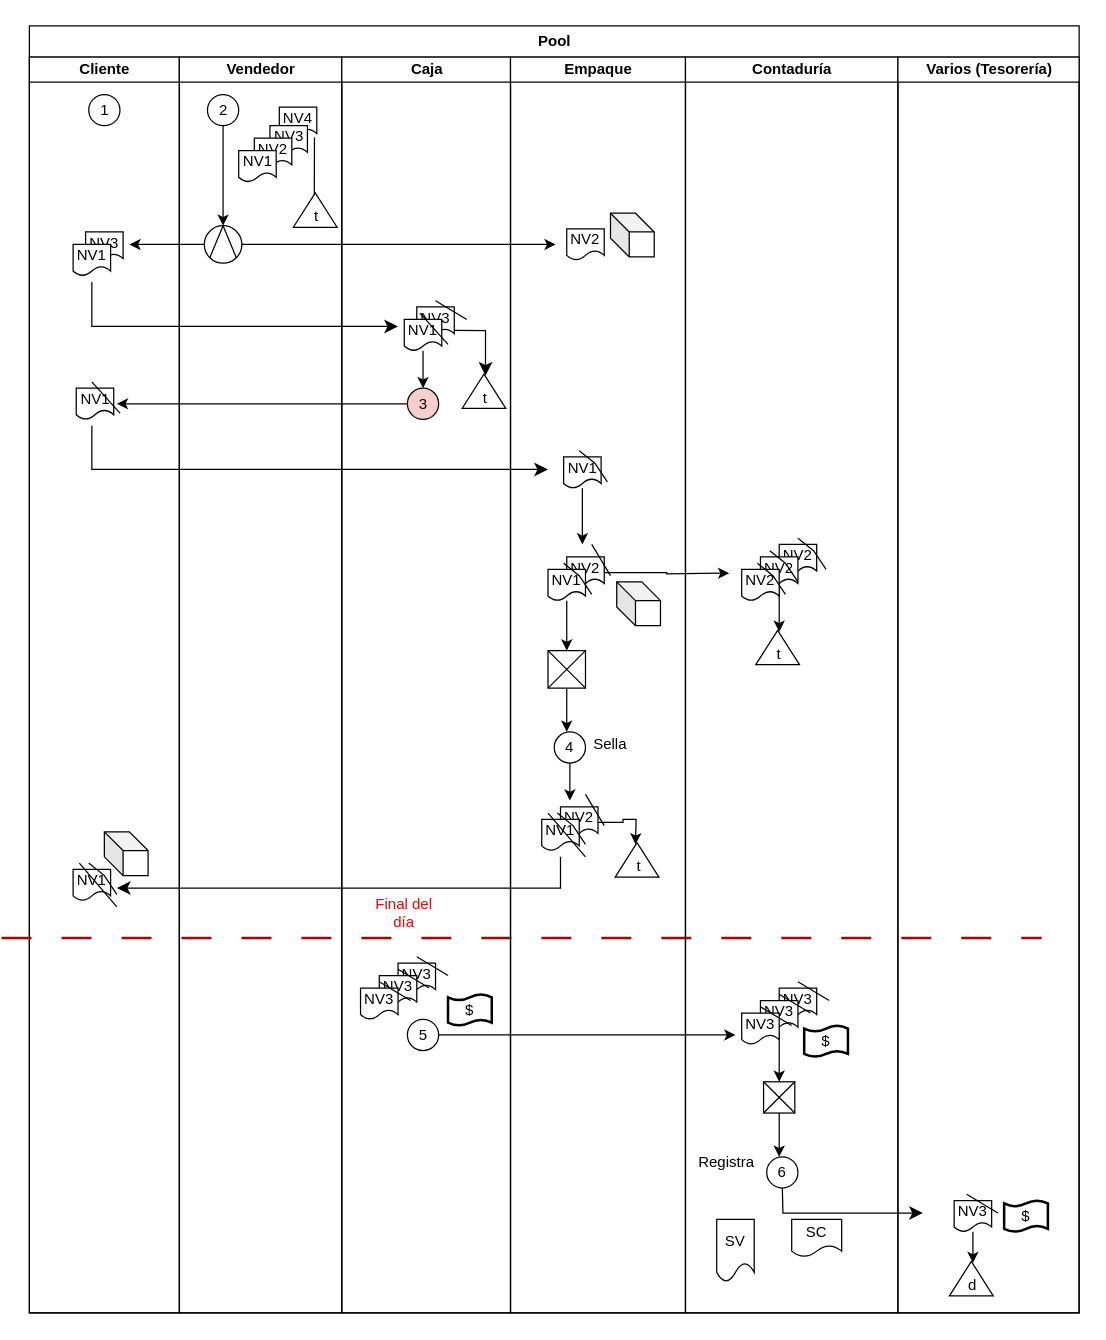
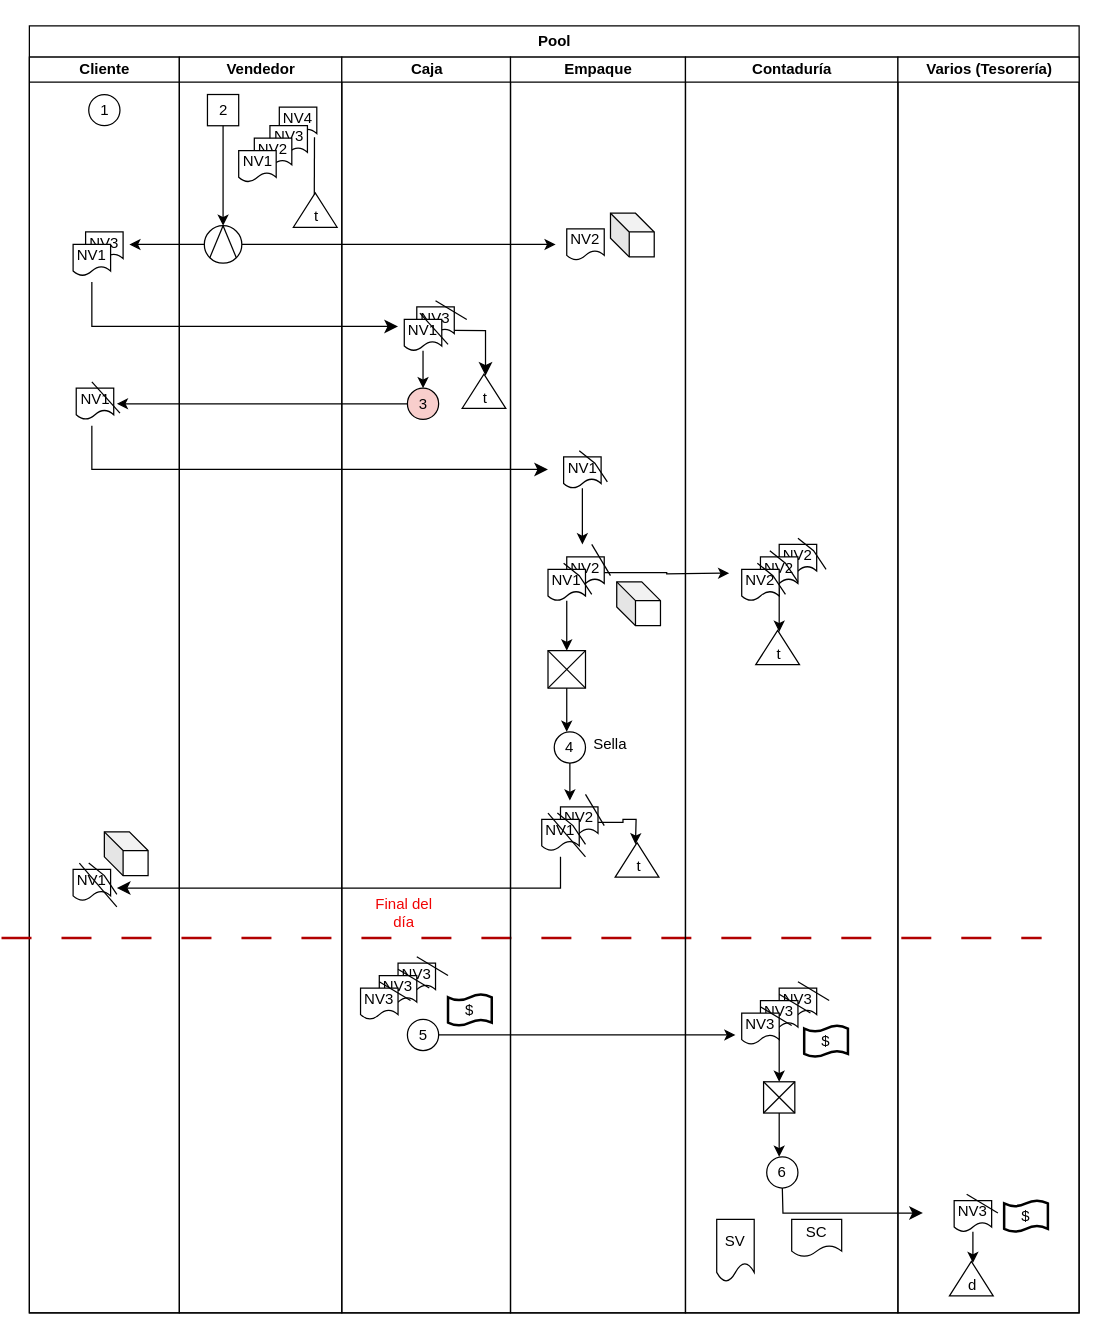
- <mxCell id="14" value="2" style="ellipse;whiteSpace=wrap;html=1;aspect=fixed;" vertex="1" parent="13"><mxGeometry x="22.5" y="30" width="25" height="25" as="geometry" /></mxCell>
+ <mxCell id="14" value="2" style="whiteSpace=wrap;html=1;aspect=fixed;rounded=0;" vertex="1" parent="13"><mxGeometry x="22.5" y="30" width="25" height="25" as="geometry" /></mxCell>
- <mxCell id="97" value="Registra" style="text;html=1;strokeColor=none;fillColor=none;align=center;verticalAlign=middle;whiteSpace=wrap;rounded=0;" vertex="1" parent="74"><mxGeometry x="2.5" y="870" width="60" height="30" as="geometry" /></mxCell>
